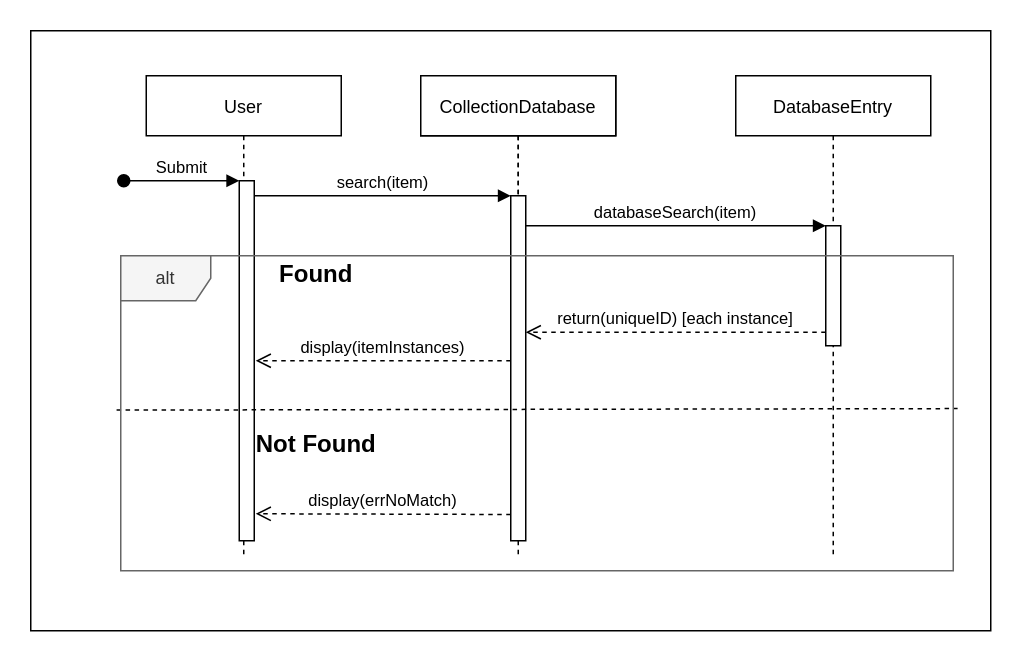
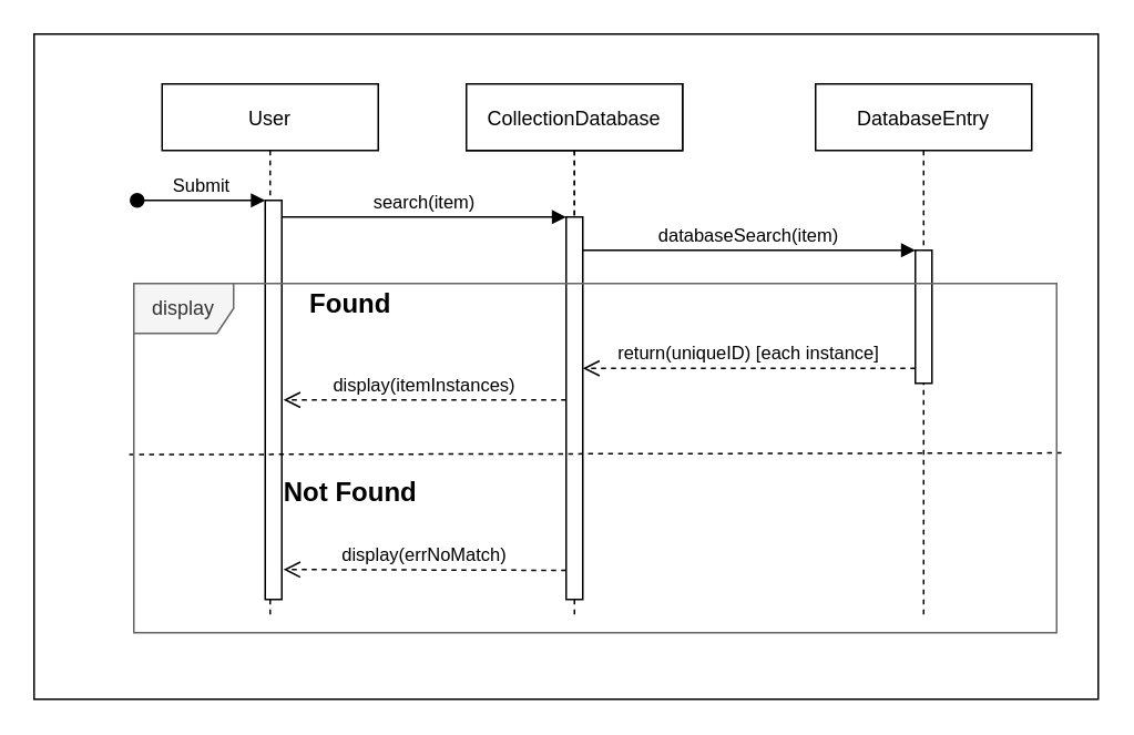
- <mxCell id="19" value="&lt;span style=&quot;background-color: transparent&quot;&gt;alt&lt;/span&gt;" style="shape=umlFrame;whiteSpace=wrap;html=1;swimlaneFillColor=none;fillColor=#f5f5f5;strokeColor=#666666;fontColor=#333333;" vertex="1" parent="1"><mxGeometry x="80" y="170" width="555" height="210" as="geometry" /></mxCell>
+ <mxCell id="19" value="&lt;span style=&quot;background-color: transparent&quot;&gt;display&lt;/span&gt;" style="shape=umlFrame;whiteSpace=wrap;html=1;swimlaneFillColor=none;fillColor=#f5f5f5;strokeColor=#666666;fontColor=#333333;" vertex="1" parent="1"><mxGeometry x="80" y="170" width="555" height="210" as="geometry" /></mxCell>
